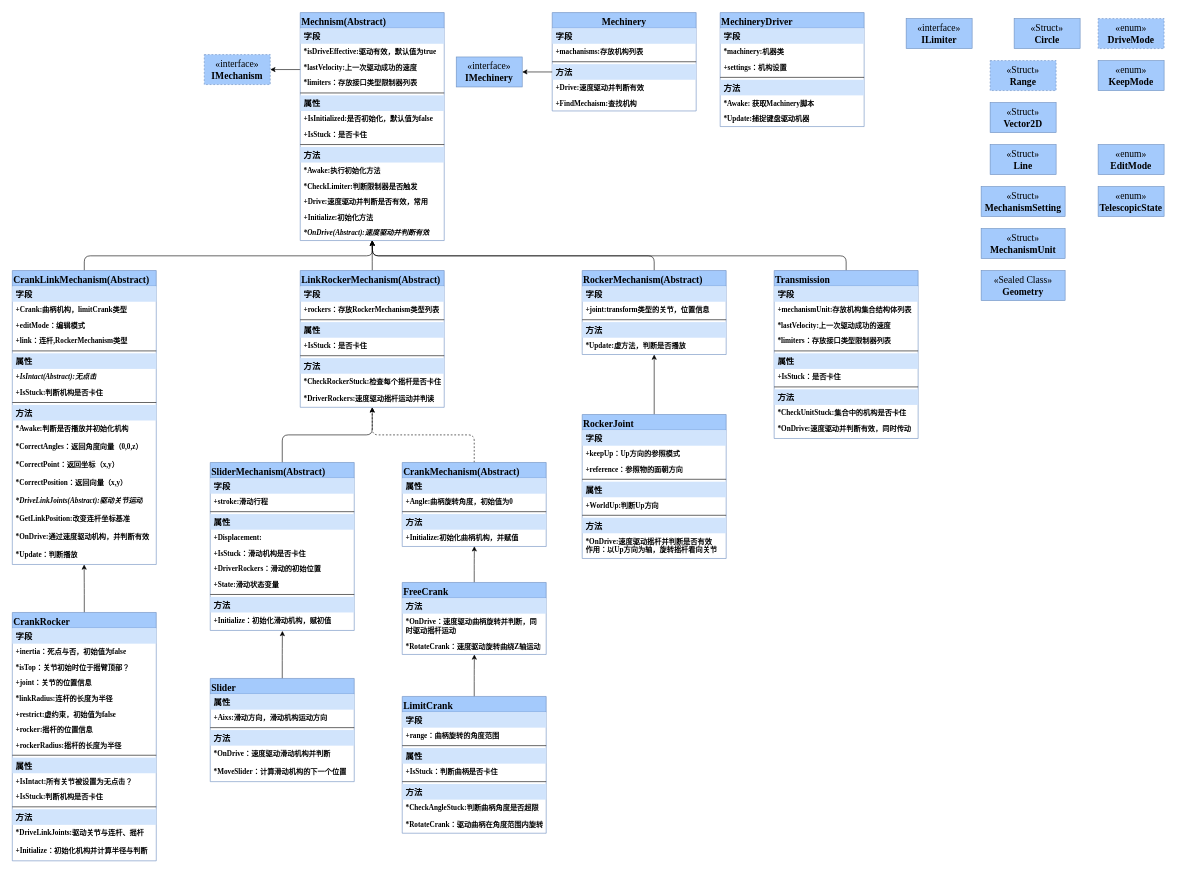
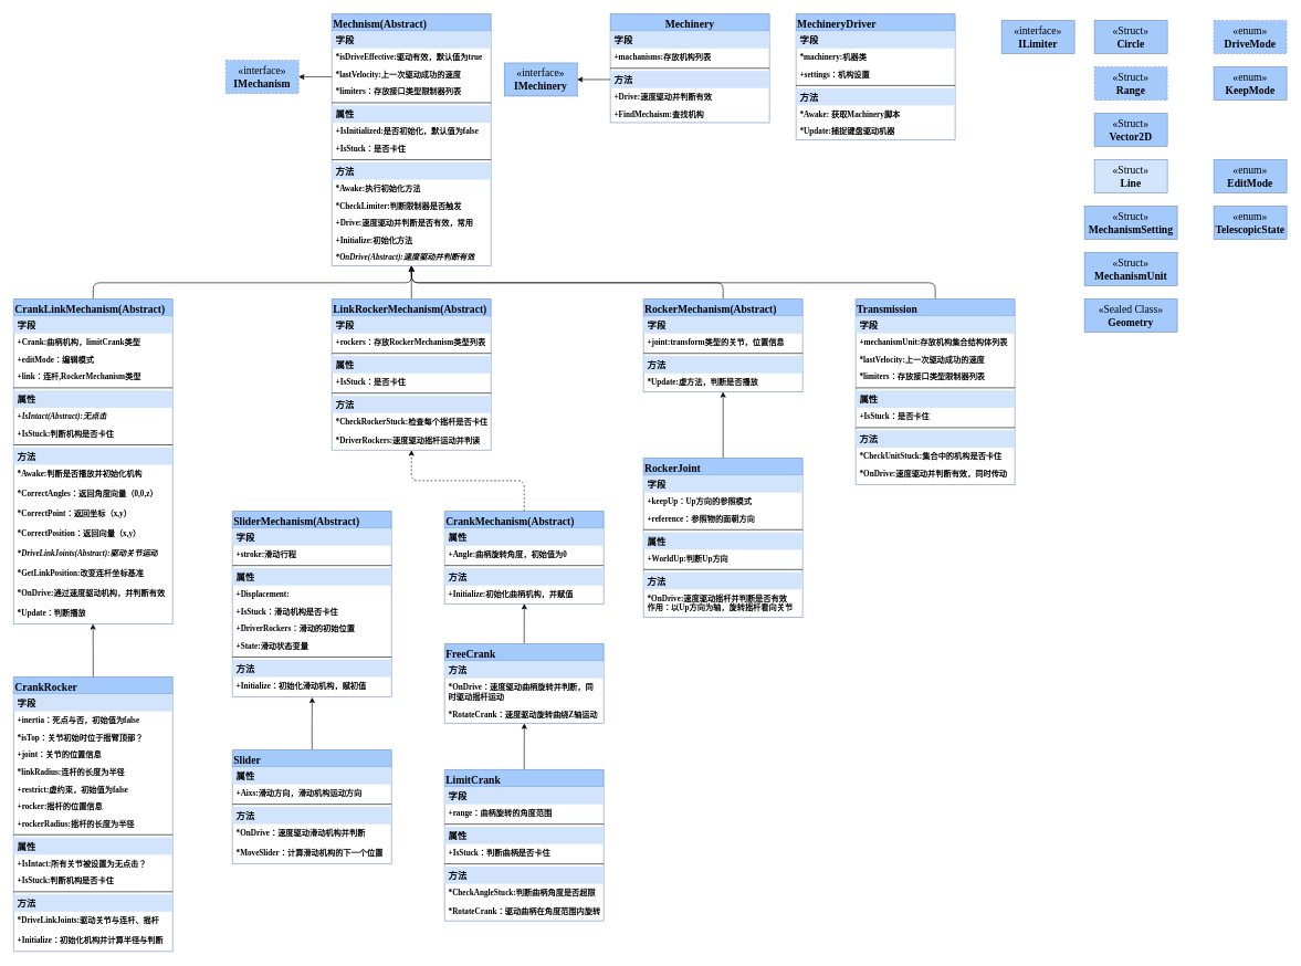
- <mxCell id="161" value="«Struct»&lt;br&gt;&lt;b&gt;Circle&lt;/b&gt;" style="html=1;whiteSpace=wrap;rounded=0;glass=0;labelBackgroundColor=none;labelBorderColor=none;strokeColor=#6c8ebf;fontFamily=Times New Roman;fontSize=16;fontColor=default;startSize=26;fillColor=#A4CAFC;" vertex="1" parent="1"><mxGeometry x="1690" y="30" width="110" height="50" as="geometry" /></mxCell>
+ <mxCell id="161" value="«Struct»&lt;br&gt;&lt;b&gt;Circle&lt;/b&gt;" style="html=1;whiteSpace=wrap;rounded=0;glass=0;labelBackgroundColor=none;labelBorderColor=none;strokeColor=#6c8ebf;fontFamily=Times New Roman;fontSize=16;fontColor=default;startSize=26;fillColor=#A4CAFC;" vertex="1" parent="1"><mxGeometry x="1650" y="30" width="110" height="50" as="geometry" /></mxCell>
- <mxCell id="166" value="«Struct»&lt;br&gt;&lt;b&gt;Line&lt;/b&gt;" style="html=1;whiteSpace=wrap;rounded=0;glass=0;labelBackgroundColor=none;labelBorderColor=none;strokeColor=#6c8ebf;fontFamily=Times New Roman;fontSize=16;fontColor=default;startSize=26;fillColor=#A4CAFC;" vertex="1" parent="1"><mxGeometry x="1650" y="240" width="110" height="50" as="geometry" /></mxCell>
+ <mxCell id="166" value="«Struct»&lt;br&gt;&lt;b&gt;Line&lt;/b&gt;" style="html=1;whiteSpace=wrap;rounded=0;glass=0;labelBackgroundColor=none;labelBorderColor=none;strokeColor=#6c8ebf;fontFamily=Times New Roman;fontSize=16;fontColor=default;startSize=26;fillColor=#d1e4fc;" vertex="1" parent="1"><mxGeometry x="1650" y="240" width="110" height="50" as="geometry" /></mxCell>
- <mxCell id="99" style="edgeStyle=orthogonalEdgeStyle;orthogonalLoop=1;jettySize=auto;html=1;exitX=0.5;exitY=0;exitDx=0;exitDy=0;fontFamily=Times New Roman;fontSize=16;fontColor=default;startSize=26;" edge="1" parent="1" source="100" target="66"><mxGeometry relative="1" as="geometry" /></mxCell>
